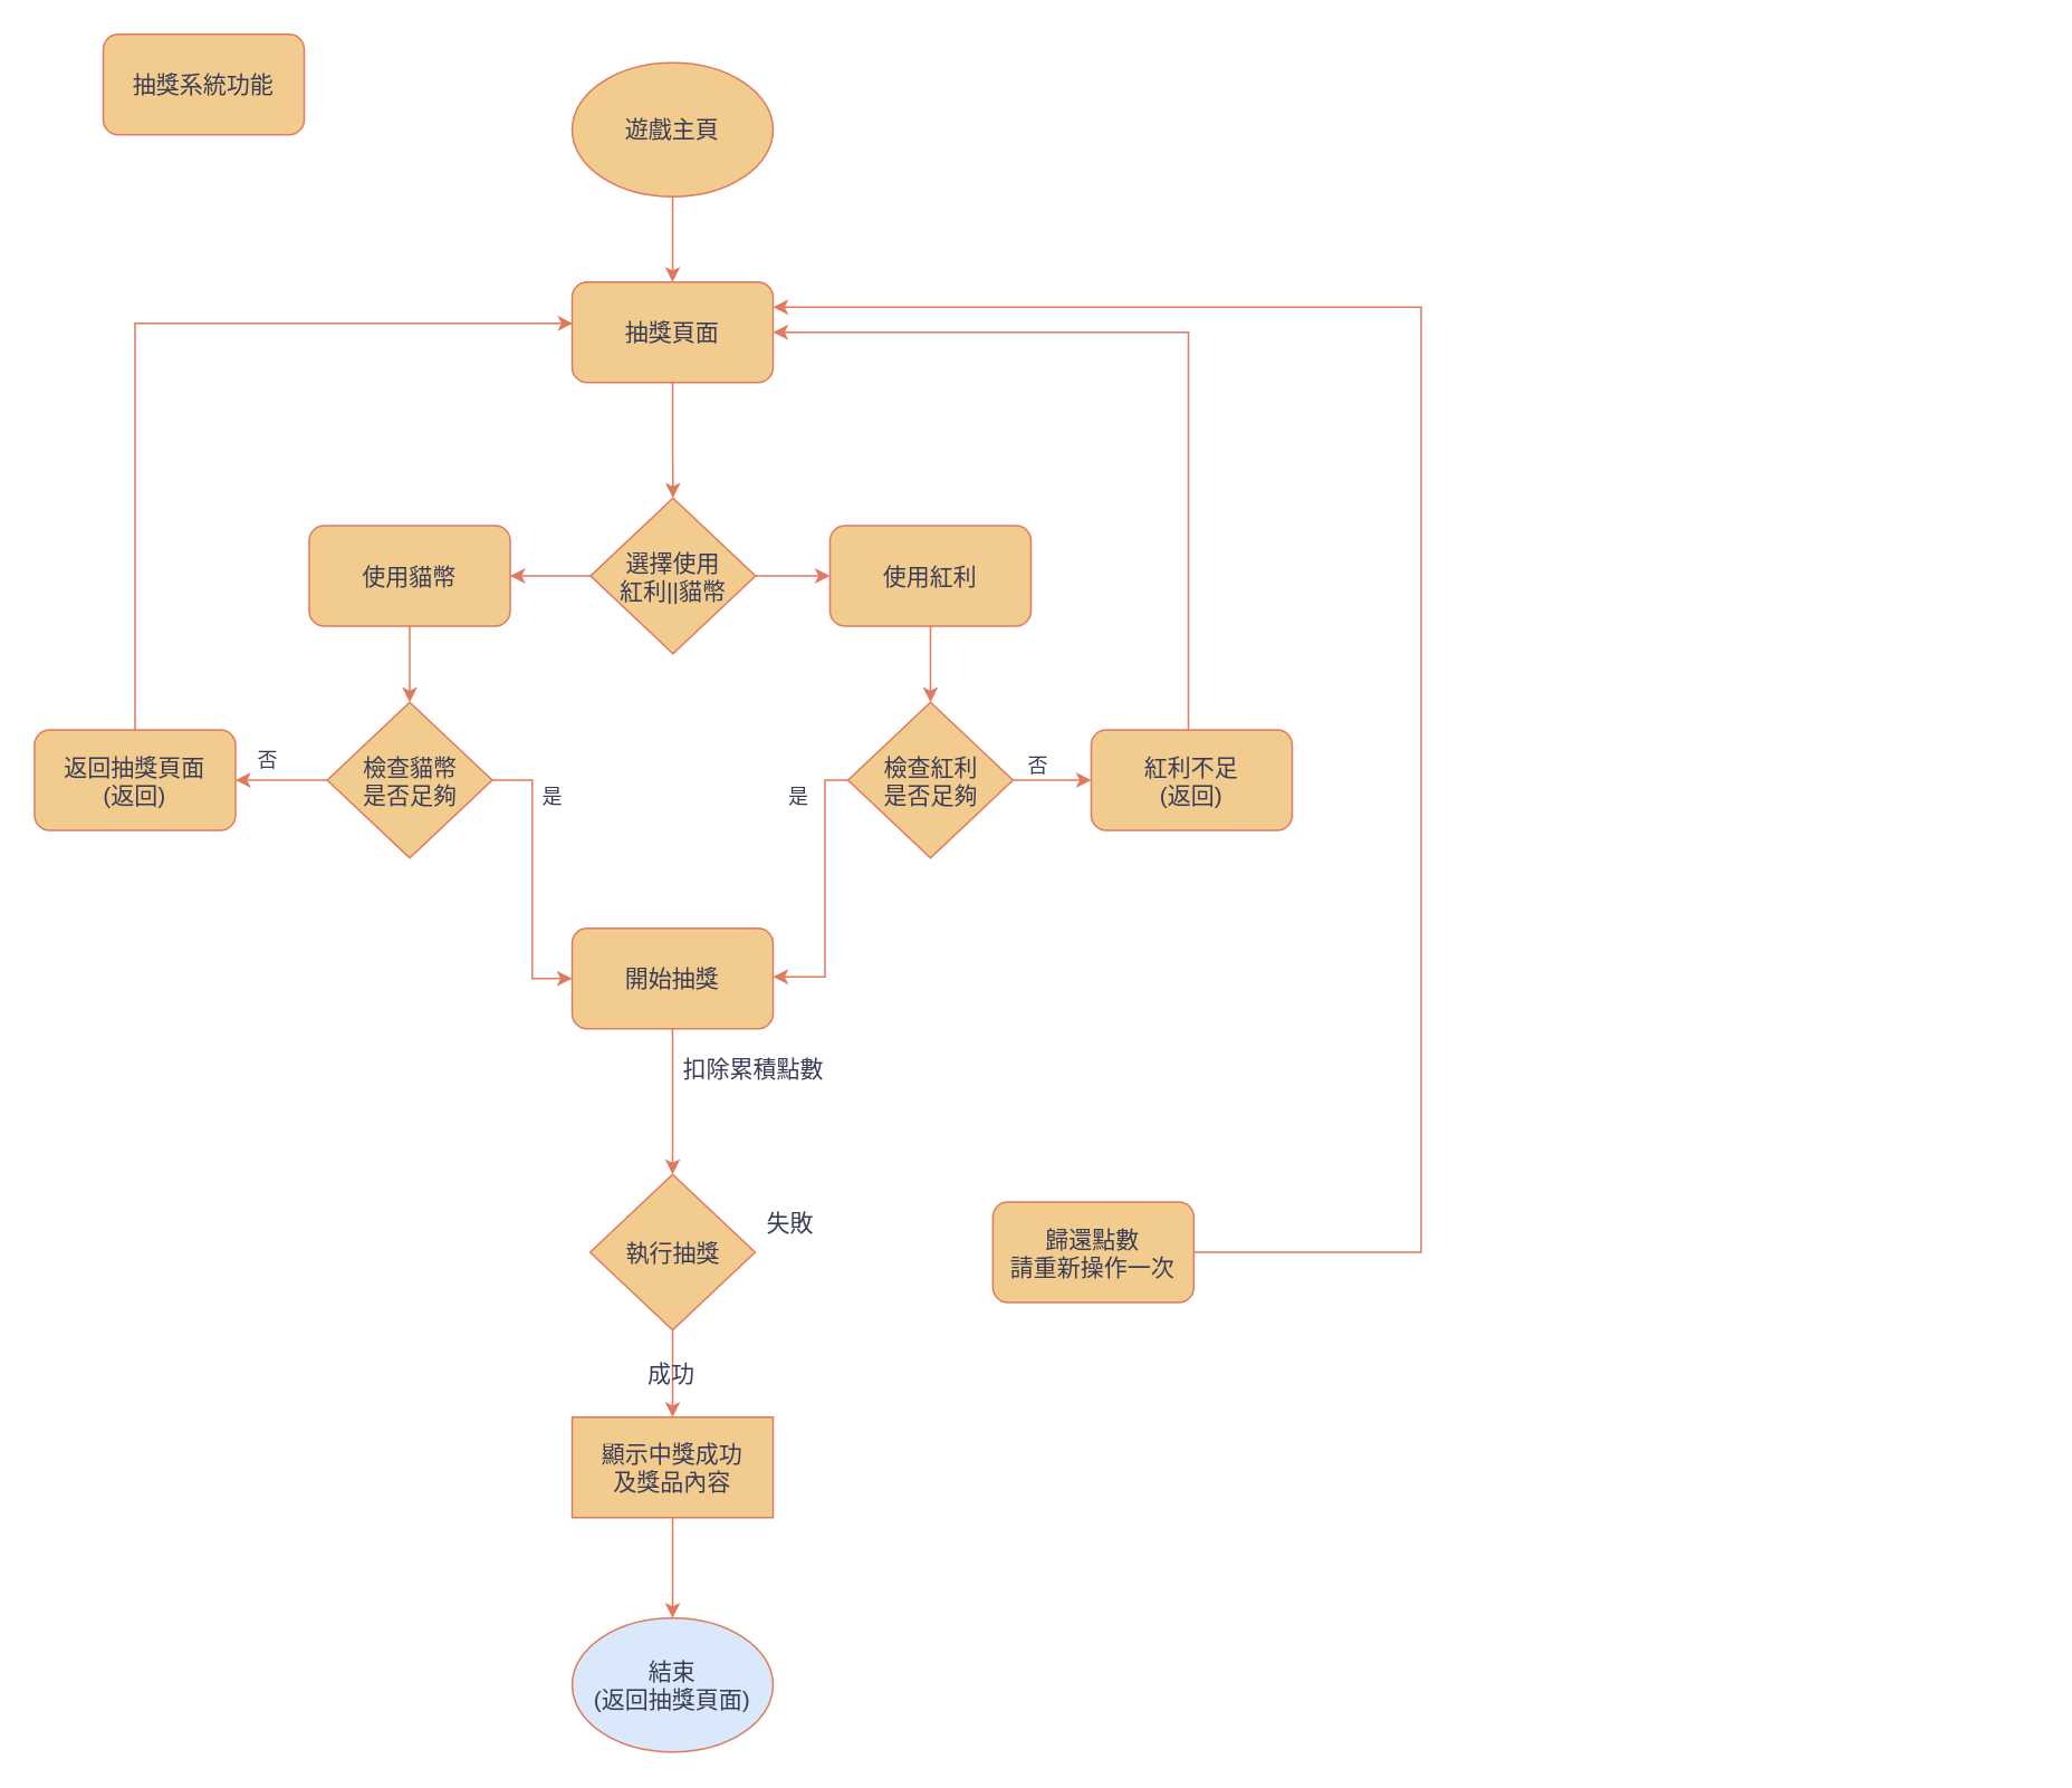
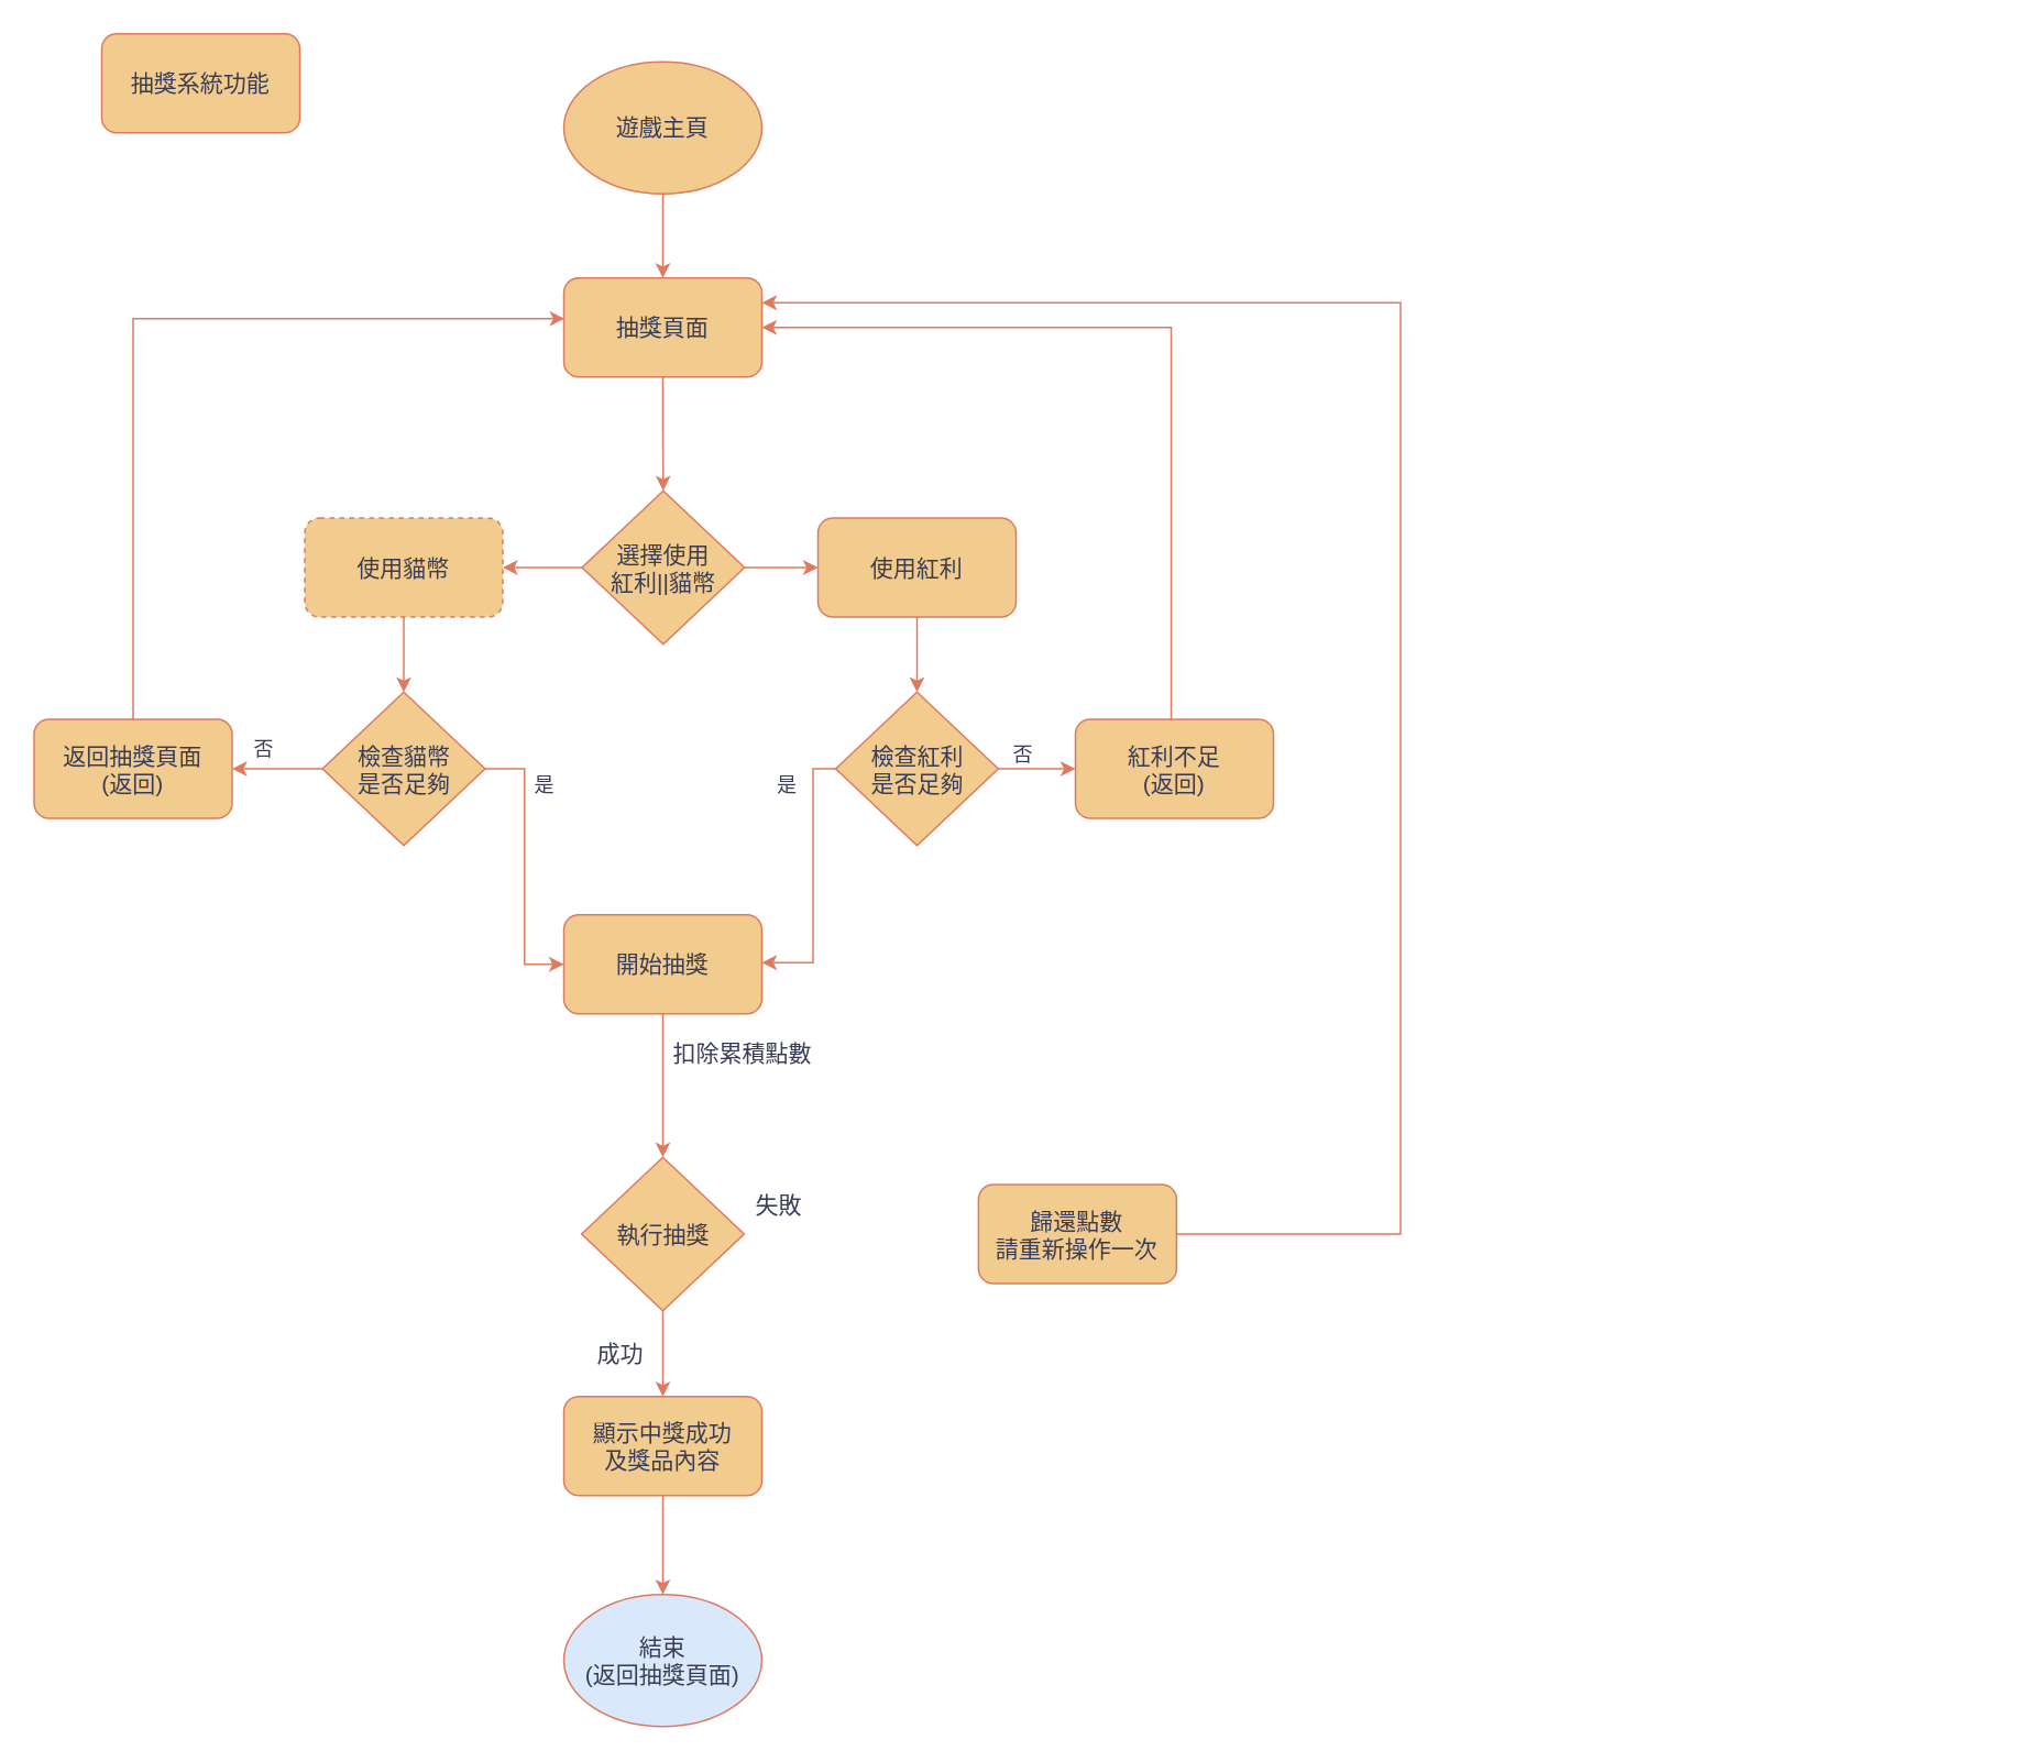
- <mxCell id="22" value="使用貓幣" style="rounded=1;whiteSpace=wrap;html=1;labelBackgroundColor=none;fillColor=#F2CC8F;strokeColor=#E07A5F;fontColor=#393C56;fontSize=14;" vertex="1" parent="1"><mxGeometry x="184" y="313.5" width="120" height="60" as="geometry" /></mxCell>
+ <mxCell id="22" value="使用貓幣" style="rounded=1;whiteSpace=wrap;html=1;labelBackgroundColor=none;fillColor=#F2CC8F;strokeColor=#E07A5F;fontColor=#393C56;fontSize=14;dashed=1;" vertex="1" parent="1"><mxGeometry x="184" y="313.5" width="120" height="60" as="geometry" /></mxCell>
- <mxCell id="15" value="成功" style="text;html=1;align=center;verticalAlign=middle;resizable=0;points=[];autosize=1;strokeColor=none;fillColor=none;labelBackgroundColor=none;fontColor=#393C56;fontSize=14;" vertex="1" parent="1"><mxGeometry x="377" y="805" width="46" height="29" as="geometry" /></mxCell>
+ <mxCell id="15" value="成功" style="text;html=1;align=center;verticalAlign=middle;resizable=0;points=[];autosize=1;strokeColor=none;fillColor=none;labelBackgroundColor=none;fontColor=#393C56;fontSize=14;" vertex="1" parent="1"><mxGeometry x="352" y="805" width="46" height="29" as="geometry" /></mxCell>
- <mxCell id="14" value="顯示中獎成功&lt;br style=&quot;font-size: 14px;&quot;&gt;及獎品內容" style="whiteSpace=wrap;html=1;labelBackgroundColor=none;fillColor=#F2CC8F;strokeColor=#E07A5F;fontColor=#393C56;fontSize=14;rounded=0;" vertex="1" parent="1"><mxGeometry x="341" y="846" width="120" height="60" as="geometry" /></mxCell>
+ <mxCell id="14" value="顯示中獎成功&lt;br style=&quot;font-size: 14px;&quot;&gt;及獎品內容" style="rounded=1;whiteSpace=wrap;html=1;labelBackgroundColor=none;fillColor=#F2CC8F;strokeColor=#E07A5F;fontColor=#393C56;fontSize=14;" vertex="1" parent="1"><mxGeometry x="341" y="846" width="120" height="60" as="geometry" /></mxCell>
